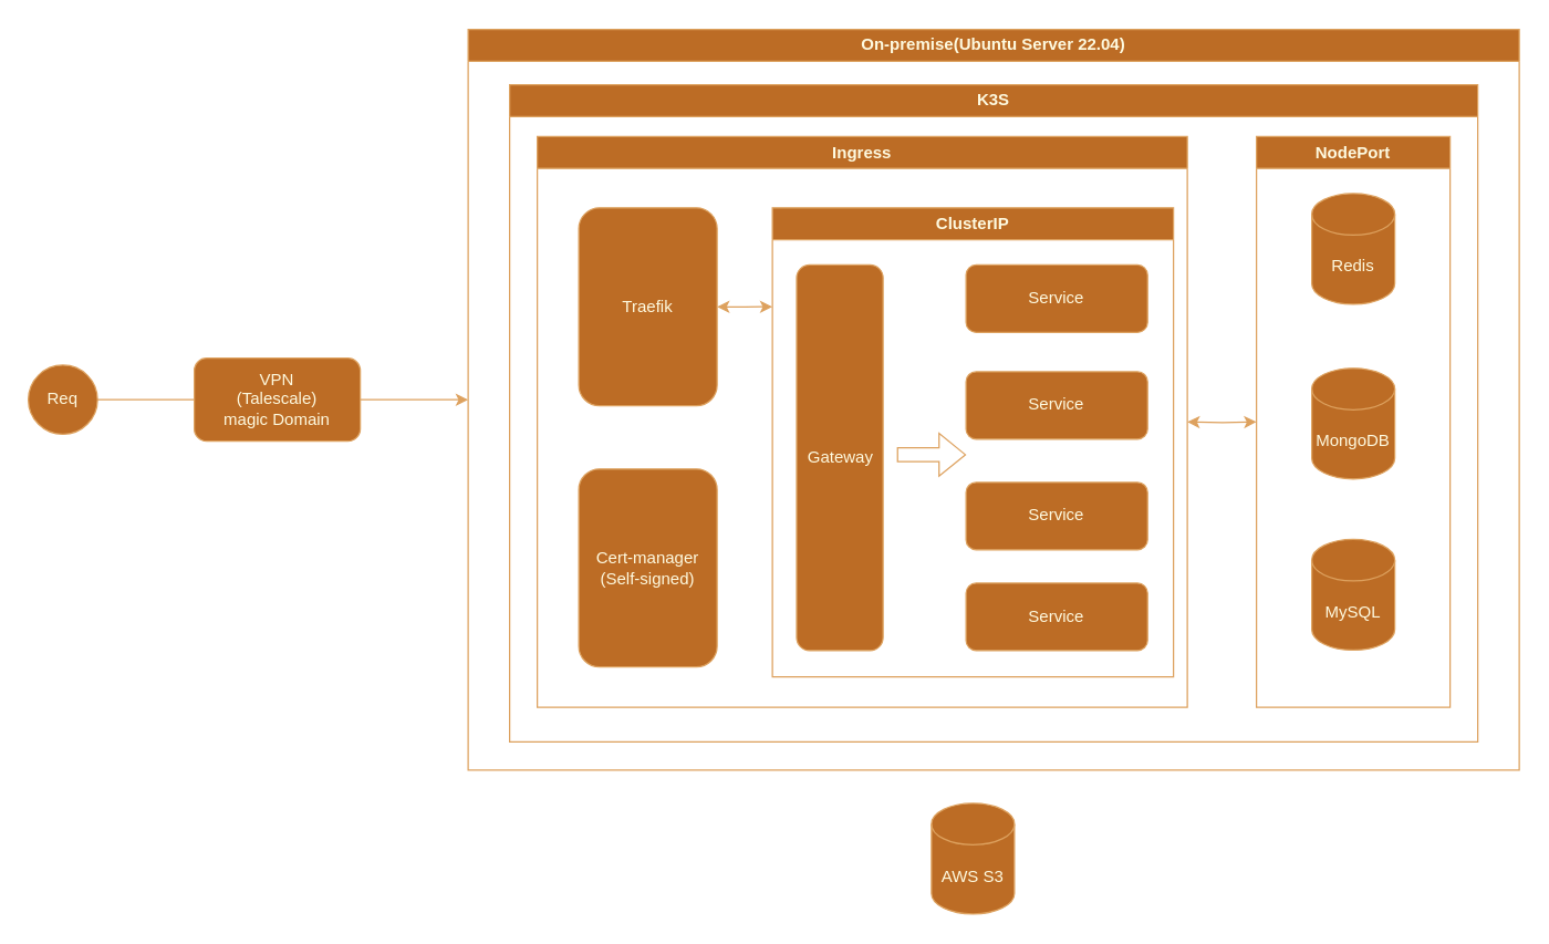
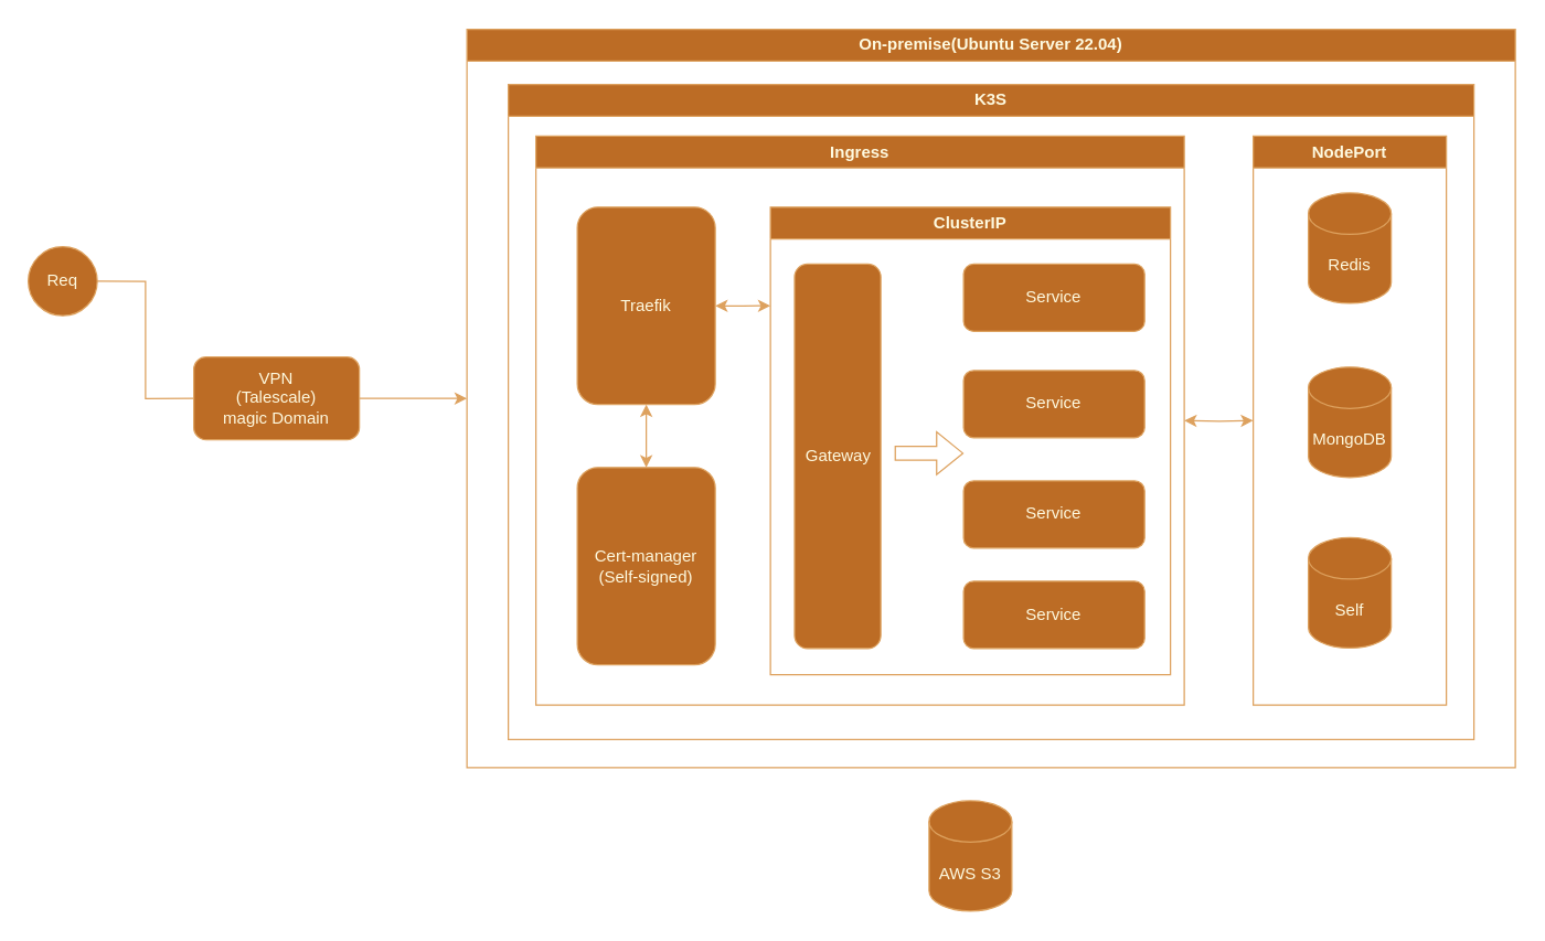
- <mxCell id="24" value="Req" style="ellipse;whiteSpace=wrap;html=1;aspect=fixed;labelBackgroundColor=none;fillColor=#BC6C25;strokeColor=#DDA15E;fontColor=#FEFAE0;" parent="1" vertex="1"><mxGeometry x="20" y="263.25" width="50" height="50" as="geometry" /></mxCell>
+ <mxCell id="24" value="Req" style="ellipse;whiteSpace=wrap;html=1;aspect=fixed;labelBackgroundColor=none;fillColor=#BC6C25;strokeColor=#DDA15E;fontColor=#FEFAE0;" parent="1" vertex="1"><mxGeometry x="20" y="178.25" width="50" height="50" as="geometry" /></mxCell>
+ <mxCell id="9" style="edgeStyle=orthogonalEdgeStyle;rounded=0;orthogonalLoop=1;jettySize=auto;html=1;exitX=0.5;exitY=1;exitDx=0;exitDy=0;entryX=0.5;entryY=0;entryDx=0;entryDy=0;startArrow=classic;startFill=1;labelBackgroundColor=none;strokeColor=#DDA15E;fontColor=default;" parent="8" source="11" target="12" edge="1"><mxGeometry relative="1" as="geometry" /></mxCell>
- <mxCell id="7" value="MySQL" style="shape=cylinder3;whiteSpace=wrap;html=1;boundedLbl=1;backgroundOutline=1;size=15;labelBackgroundColor=none;fillColor=#BC6C25;strokeColor=#DDA15E;fontColor=#FEFAE0;" parent="4" vertex="1"><mxGeometry x="40" y="291.25" width="60" height="80" as="geometry" /></mxCell>
+ <mxCell id="7" value="Self" style="shape=cylinder3;whiteSpace=wrap;html=1;boundedLbl=1;backgroundOutline=1;size=15;labelBackgroundColor=none;fillColor=#BC6C25;strokeColor=#DDA15E;fontColor=#FEFAE0;" parent="4" vertex="1"><mxGeometry x="40" y="291.25" width="60" height="80" as="geometry" /></mxCell>
